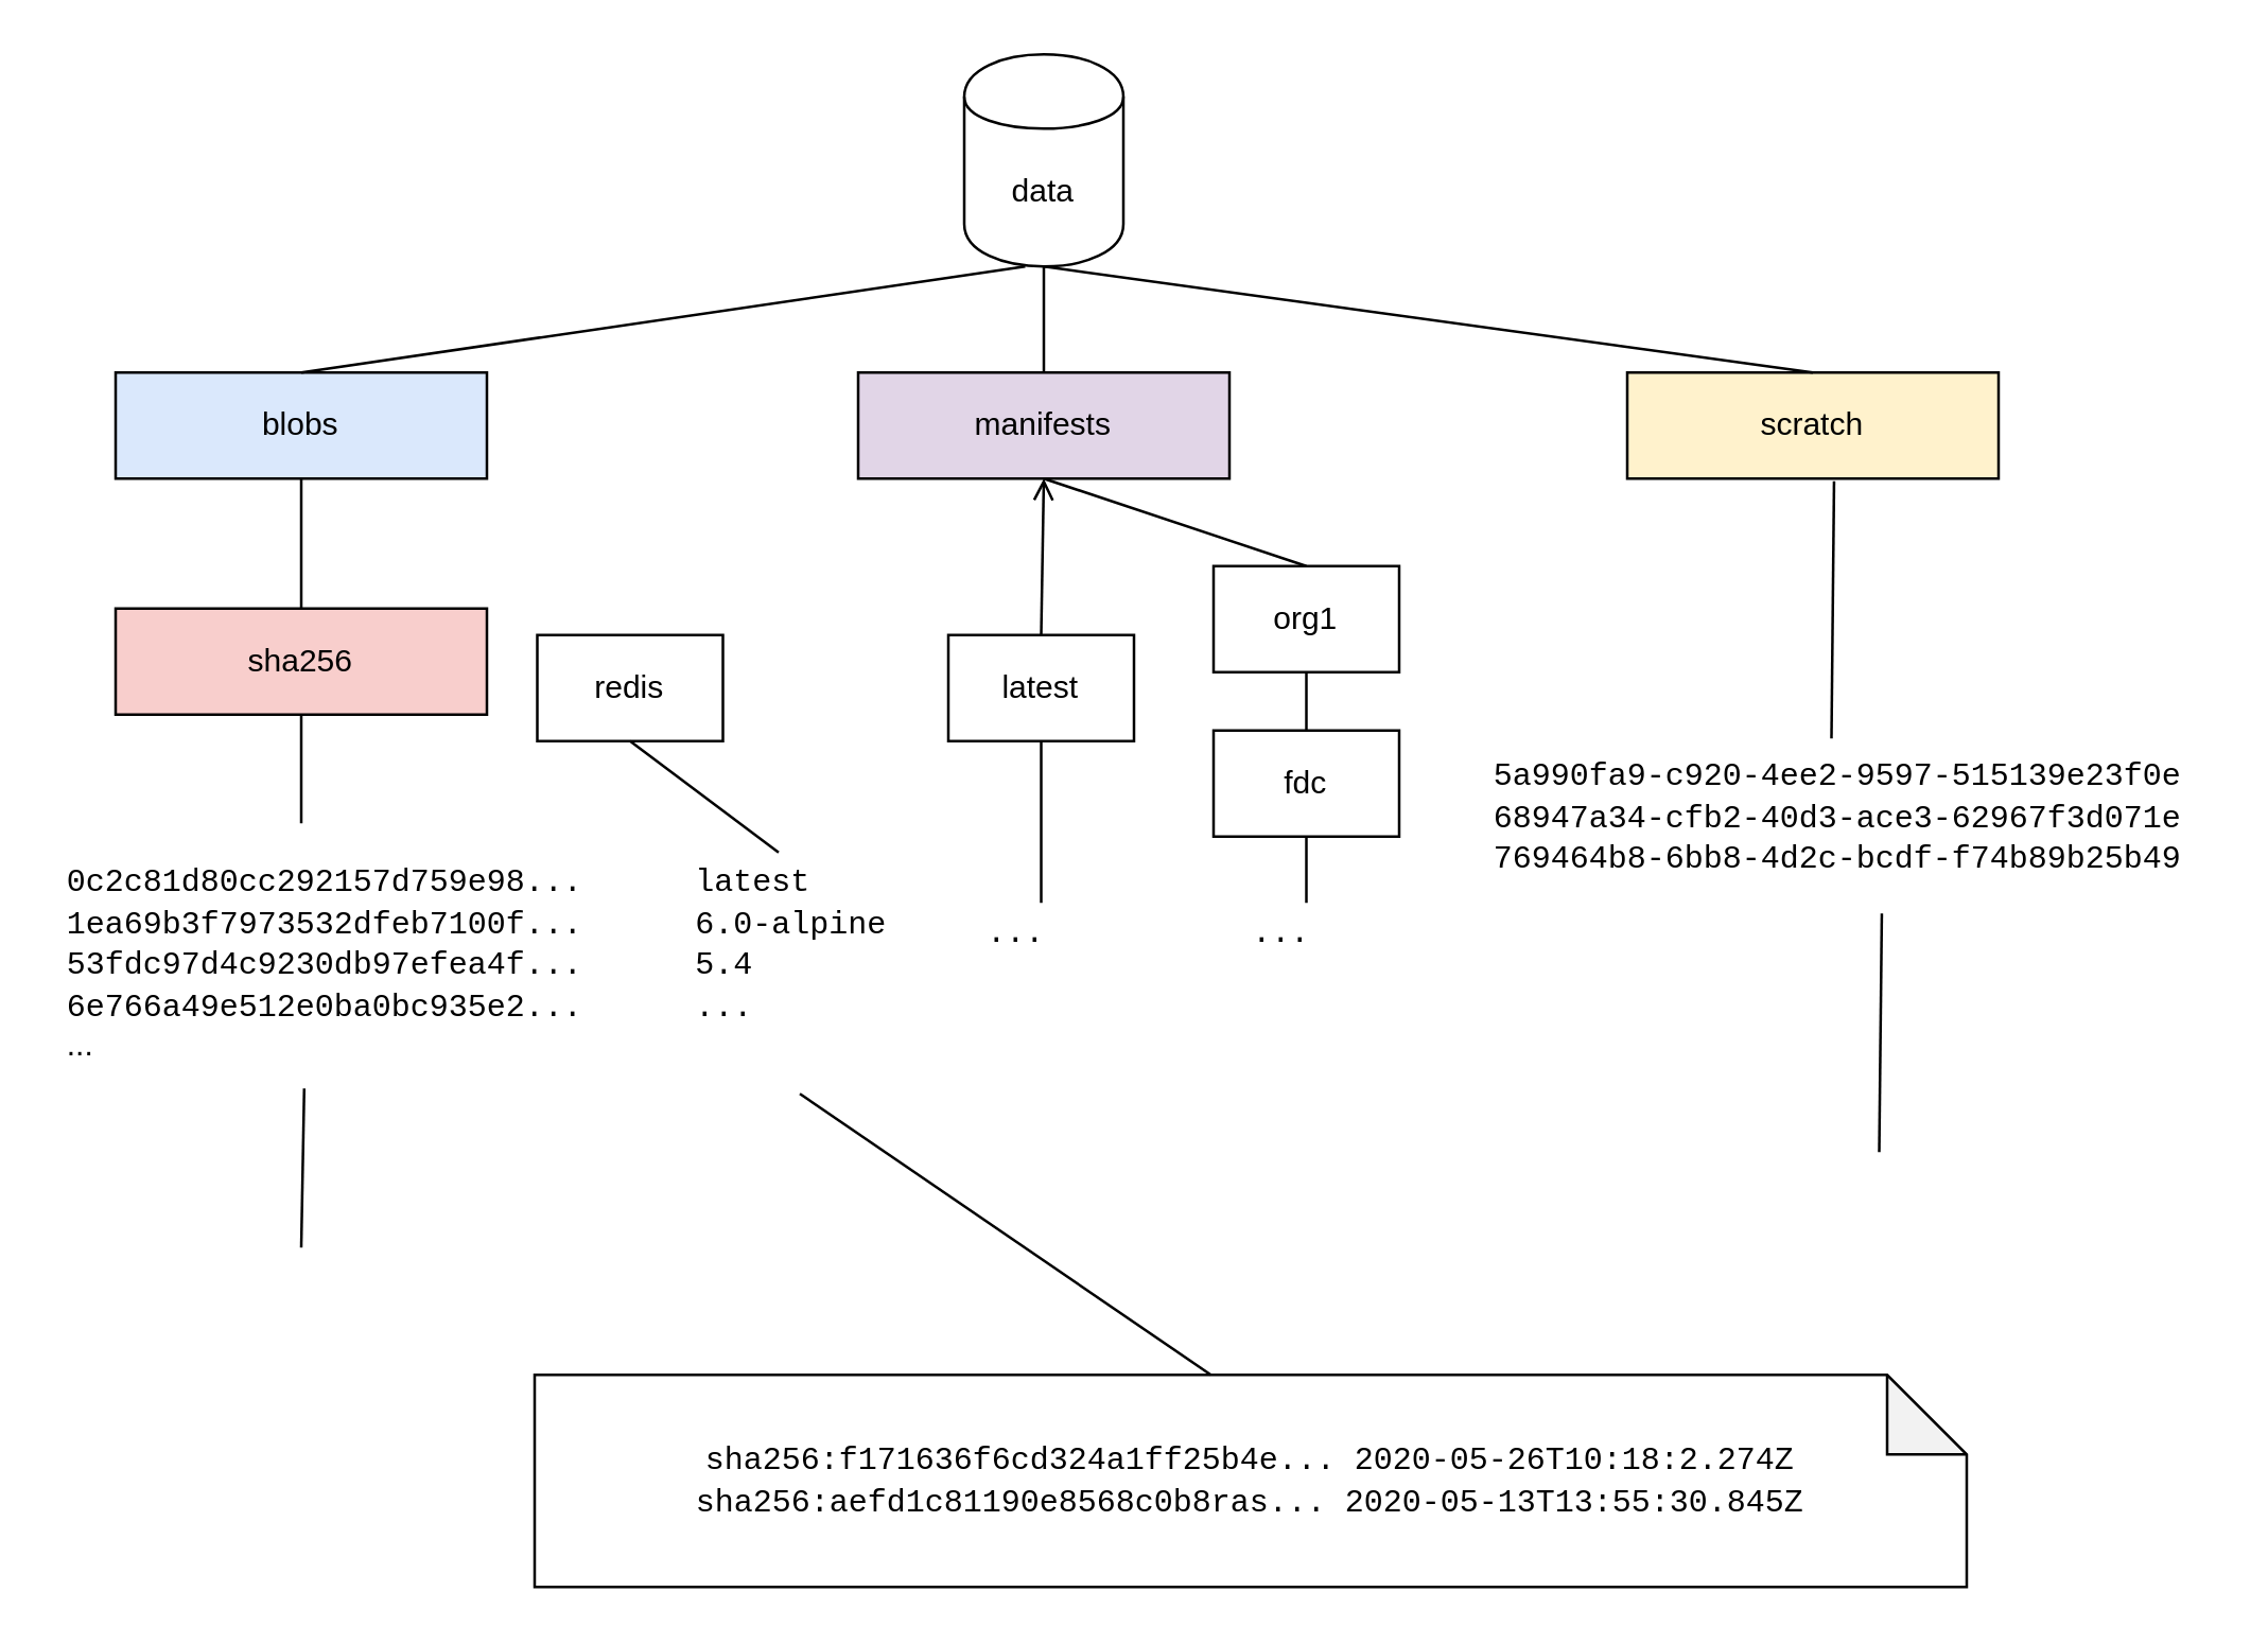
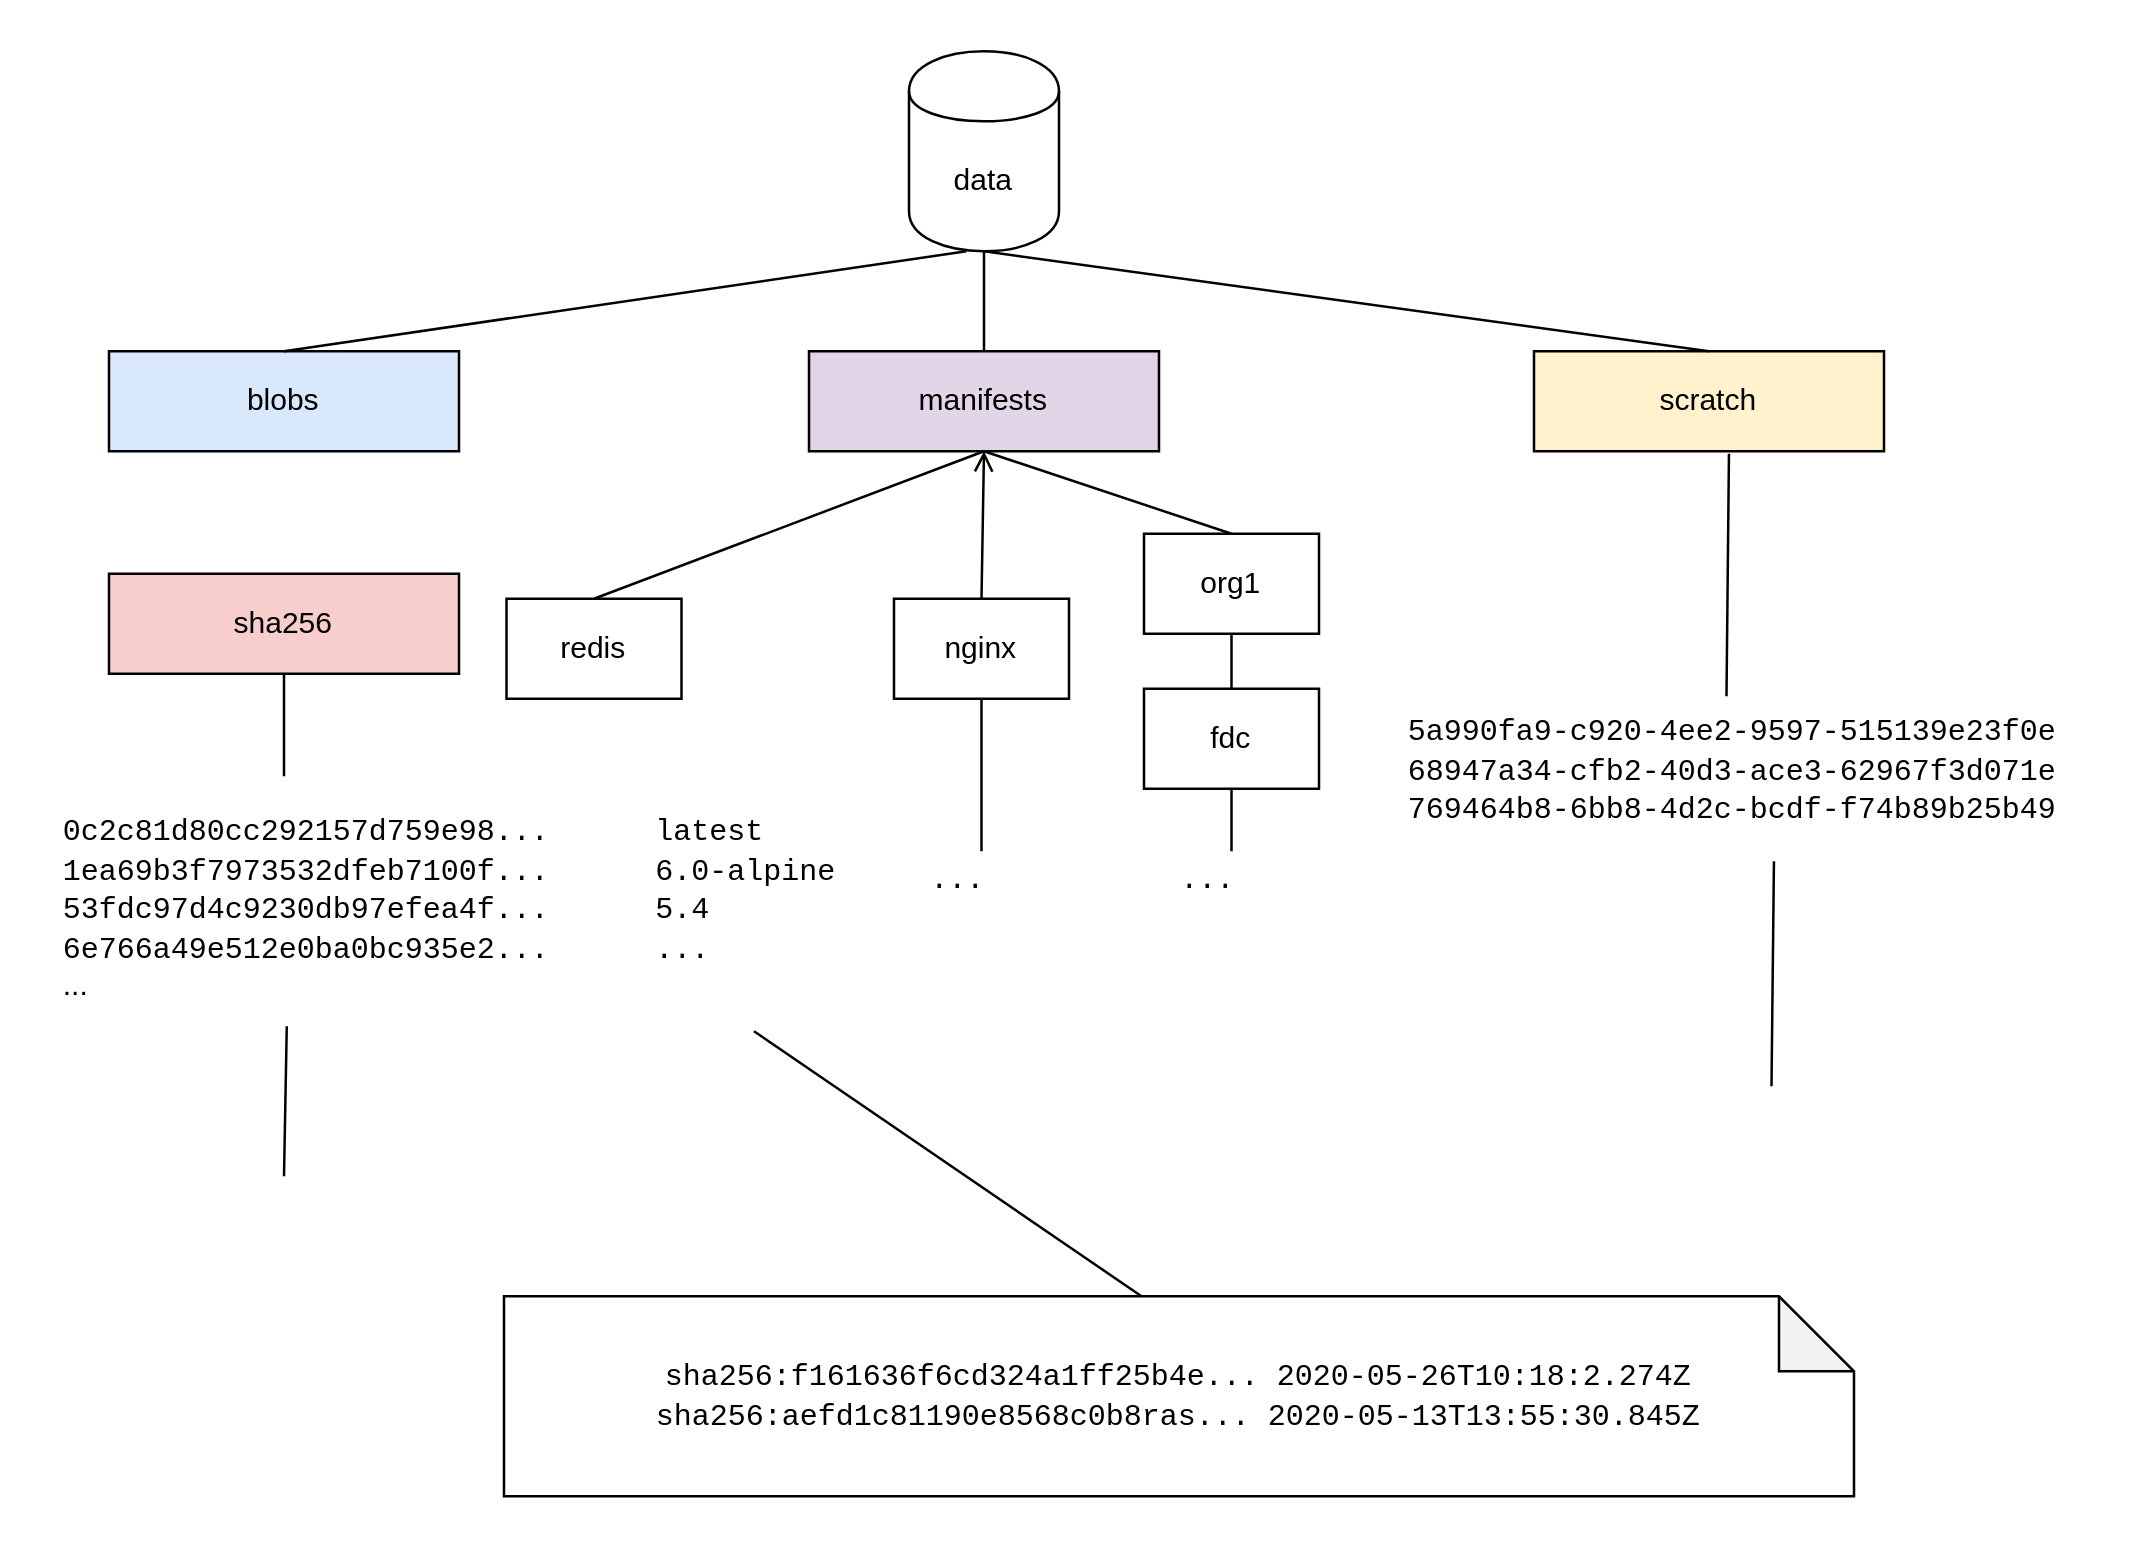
- <mxCell id="20" value="" style="endArrow=none;html=1;entryX=0.5;entryY=1;entryDx=0;entryDy=0;exitX=0.5;exitY=0;exitDx=0;exitDy=0;" edge="1" parent="1" source="5" target="3"><mxGeometry width="50" height="50" relative="1" as="geometry"><mxPoint x="793" y="380" as="sourcePoint" /><mxPoint x="843" y="330" as="targetPoint" /></mxGeometry></mxCell>
+ <mxCell id="19" value="" style="endArrow=none;html=1;entryX=0.5;entryY=1;entryDx=0;entryDy=0;exitX=0.5;exitY=0;exitDx=0;exitDy=0;" edge="1" parent="1" source="7" target="6"><mxGeometry width="50" height="50" relative="1" as="geometry"><mxPoint x="793" y="380" as="sourcePoint" /><mxPoint x="843" y="330" as="targetPoint" /></mxGeometry></mxCell>
- <mxCell id="9" value="latest" style="rounded=0;whiteSpace=wrap;html=1;" vertex="1" parent="1"><mxGeometry x="357" y="239" width="70" height="40" as="geometry" /></mxCell>
+ <mxCell id="9" value="nginx" style="rounded=0;whiteSpace=wrap;html=1;" vertex="1" parent="1"><mxGeometry x="357" y="239" width="70" height="40" as="geometry" /></mxCell>
- <mxCell id="25" value="" style="endArrow=none;html=1;entryX=0.5;entryY=1;entryDx=0;entryDy=0;exitX=0.36;exitY=0.011;exitDx=0;exitDy=0;exitPerimeter=0;" edge="1" parent="1" source="12" target="7"><mxGeometry width="50" height="50" relative="1" as="geometry"><mxPoint x="763" y="380" as="sourcePoint" /><mxPoint x="813" y="330" as="targetPoint" /></mxGeometry></mxCell>
- <mxCell id="14" value="&lt;font face=&quot;Courier New&quot;&gt;sha256:f171636f6cd324a1ff25b4e... 2020-05-26T10:18:2.274Z&lt;br&gt;sha256:aefd1c81190e8568c0b8ras... 2020-05-13T13:55:30.845Z&lt;/font&gt;" style="shape=note;whiteSpace=wrap;html=1;backgroundOutline=1;darkOpacity=0.05;" vertex="1" parent="1"><mxGeometry x="201" y="518" width="540" height="80" as="geometry" /></mxCell>
+ <mxCell id="14" value="&lt;font face=&quot;Courier New&quot;&gt;sha256:f161636f6cd324a1ff25b4e... 2020-05-26T10:18:2.274Z&lt;br&gt;sha256:aefd1c81190e8568c0b8ras... 2020-05-13T13:55:30.845Z&lt;/font&gt;" style="shape=note;whiteSpace=wrap;html=1;backgroundOutline=1;darkOpacity=0.05;" vertex="1" parent="1"><mxGeometry x="201" y="518" width="540" height="80" as="geometry" /></mxCell>
